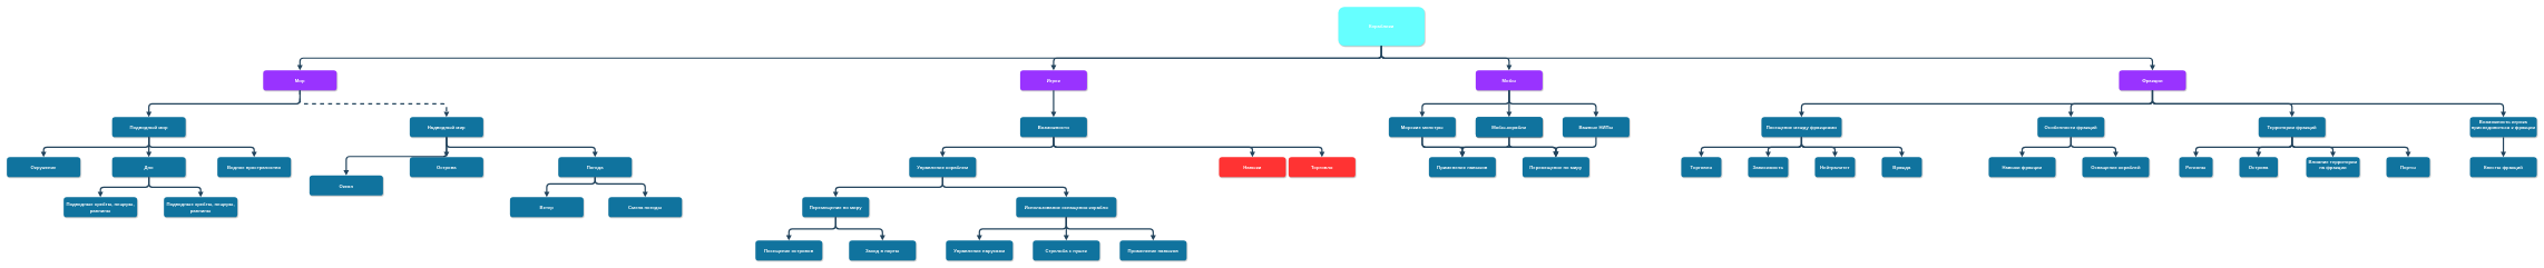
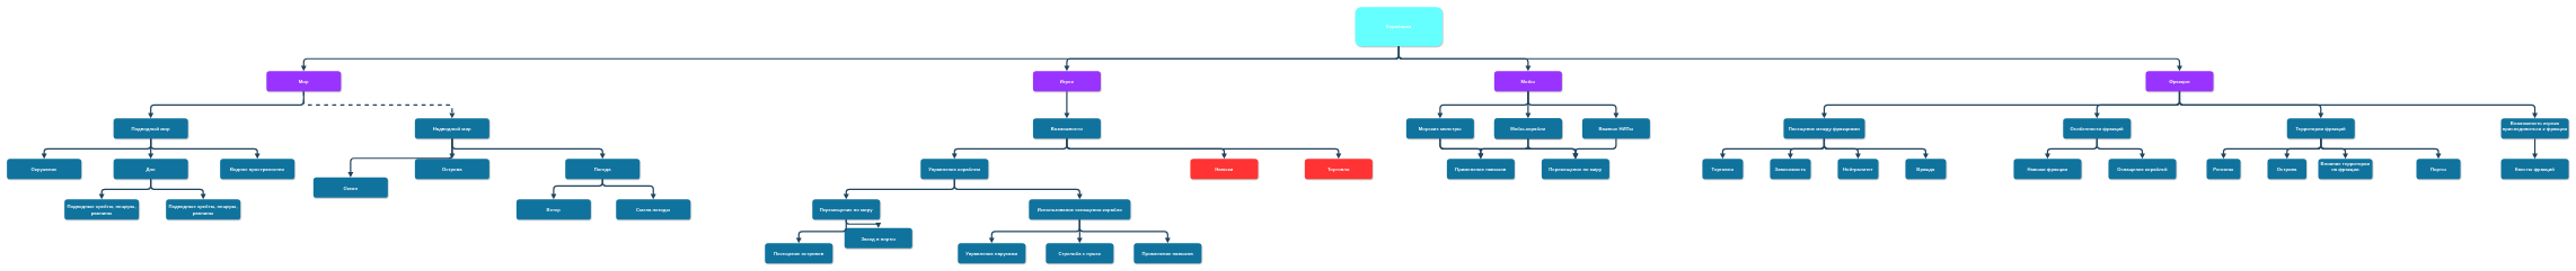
- <mxCell id="45" value="Навыки" style="rounded=1;fillColor=#FF3333;strokeColor=none;shadow=1;gradientColor=none;fontStyle=1;fontColor=#FFFFFF;fontSize=14;" vertex="1" parent="1"><mxGeometry x="3647" y="470" width="200" height="60" as="geometry" /></mxCell>
+ <mxCell id="45" value="Навыки" style="rounded=1;fillColor=#FF3333;strokeColor=none;shadow=1;gradientColor=none;fontStyle=1;fontColor=#FFFFFF;fontSize=14;" vertex="1" parent="1"><mxGeometry x="3517" y="470" width="200" height="60" as="geometry" /></mxCell>
- <mxCell id="99" value="Влияние территории&#10;на фракции&#10;" style="rounded=1;fillColor=#10739E;strokeColor=none;shadow=1;gradientColor=none;fontStyle=1;fontColor=#FFFFFF;fontSize=14;" vertex="1" parent="1"><mxGeometry x="6900" y="470" width="160" height="60" as="geometry" /></mxCell>
+ <mxCell id="99" value="Влияние территории&#10;на фракции&#10;" style="rounded=1;fillColor=#10739E;strokeColor=none;shadow=1;gradientColor=none;fontStyle=1;fontColor=#FFFFFF;fontSize=14;" vertex="1" parent="1"><mxGeometry x="6850" y="470" width="160" height="60" as="geometry" /></mxCell>
- <mxCell id="42" value="Заход в порты" style="rounded=1;fillColor=#10739E;strokeColor=none;shadow=1;gradientColor=none;fontStyle=1;fontColor=#FFFFFF;fontSize=14;" vertex="1" parent="1"><mxGeometry x="2540" y="720" width="200" height="60" as="geometry" /></mxCell>
+ <mxCell id="42" value="Заход в порты" style="rounded=1;fillColor=#10739E;strokeColor=none;shadow=1;gradientColor=none;fontStyle=1;fontColor=#FFFFFF;fontSize=14;" vertex="1" parent="1"><mxGeometry x="2495" y="675" width="200" height="60" as="geometry" /></mxCell>
